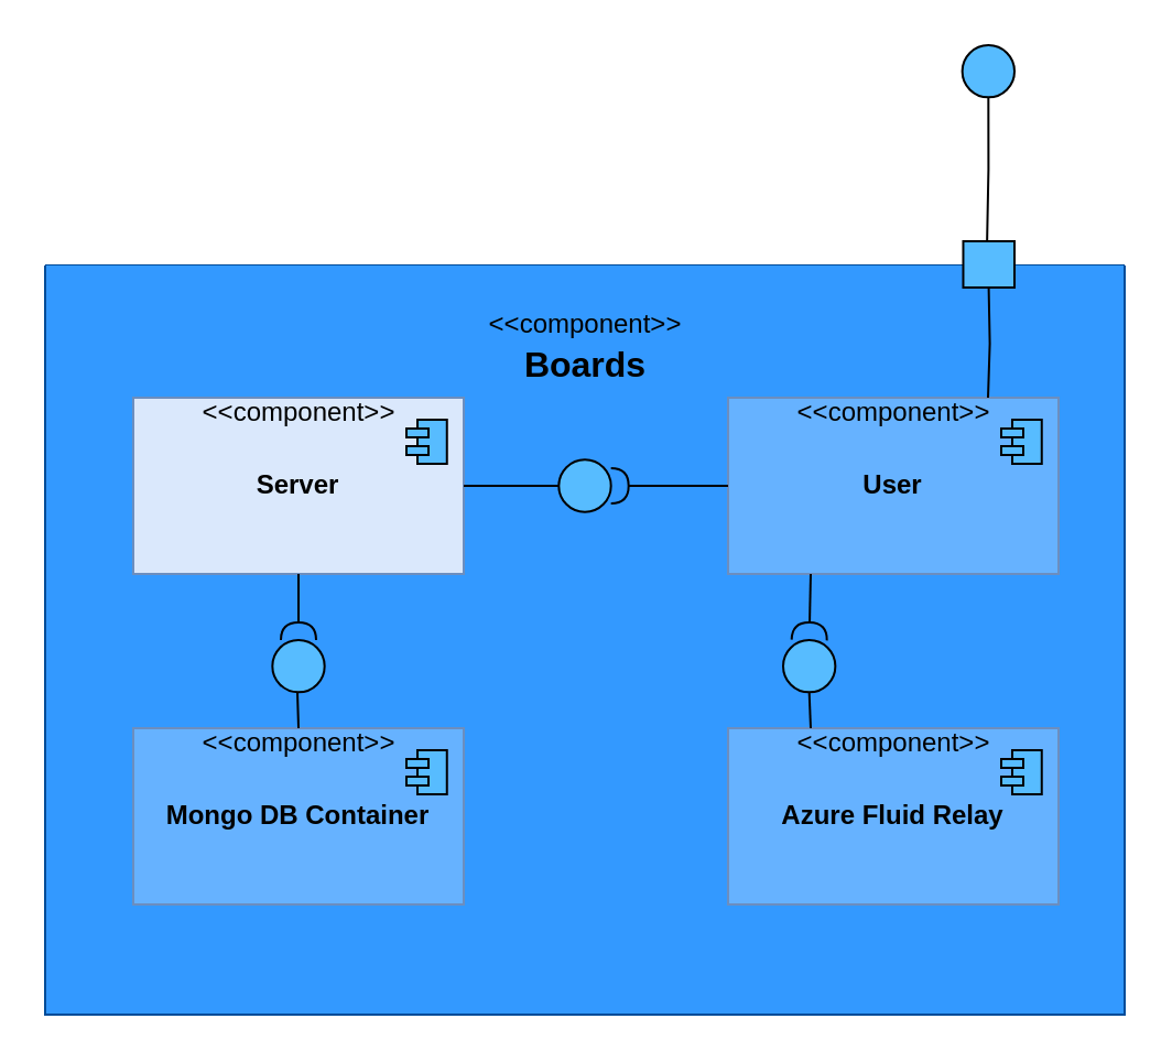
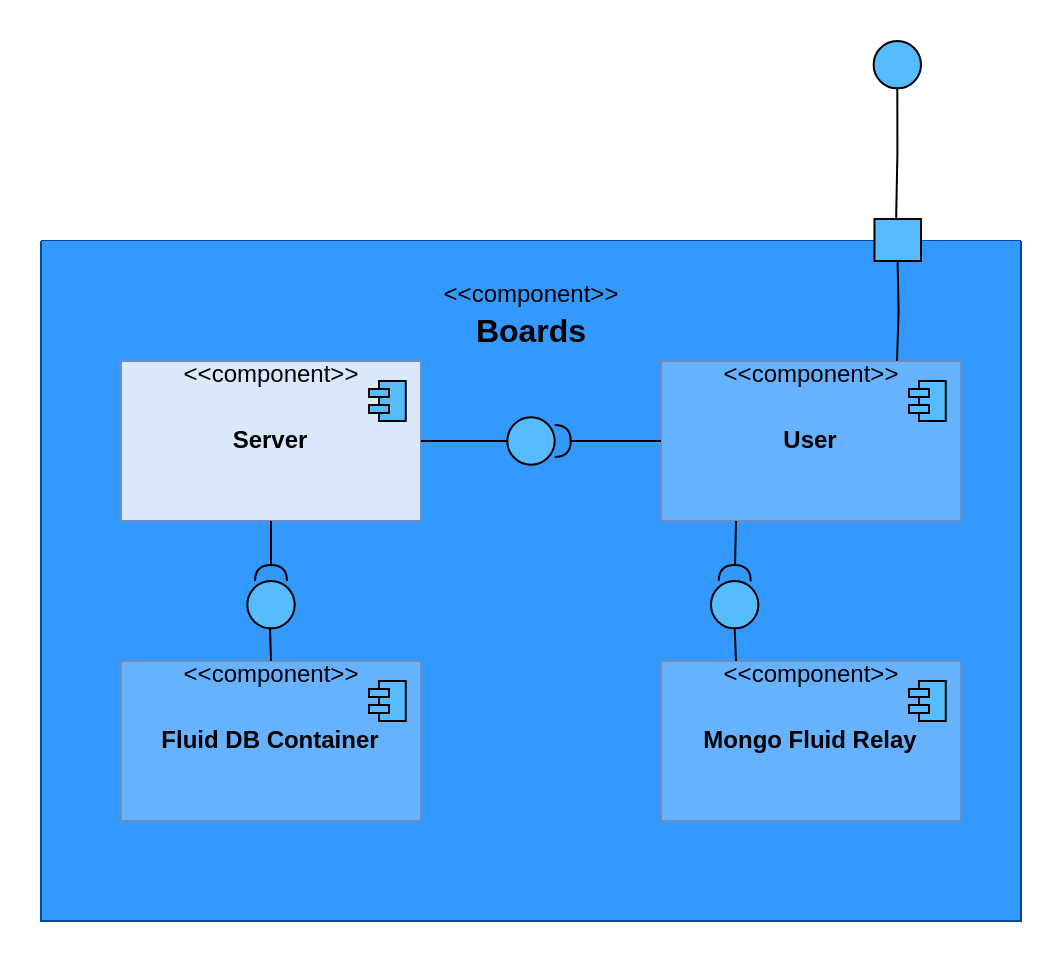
- <mxCell id="8" value="&lt;b&gt;Mongo DB Container&lt;/b&gt;" style="rounded=0;whiteSpace=wrap;html=1;fillColor=#66B2FF;strokeColor=#6c8ebf;" vertex="1" parent="2"><mxGeometry x="40" y="210" width="150" height="80" as="geometry" /></mxCell>
+ <mxCell id="8" value="&lt;b&gt;Fluid DB Container&lt;/b&gt;" style="rounded=0;whiteSpace=wrap;html=1;fillColor=#66B2FF;strokeColor=#6c8ebf;" vertex="1" parent="2"><mxGeometry x="40" y="210" width="150" height="80" as="geometry" /></mxCell>
- <mxCell id="15" value="&lt;b&gt;Azure Fluid Relay&lt;/b&gt;" style="rounded=0;whiteSpace=wrap;html=1;fillColor=#66B2FF;strokeColor=#6c8ebf;" vertex="1" parent="2"><mxGeometry x="310" y="210" width="150" height="80" as="geometry" /></mxCell>
+ <mxCell id="15" value="&lt;b&gt;Mongo Fluid Relay&lt;/b&gt;" style="rounded=0;whiteSpace=wrap;html=1;fillColor=#66B2FF;strokeColor=#6c8ebf;" vertex="1" parent="2"><mxGeometry x="310" y="210" width="150" height="80" as="geometry" /></mxCell>
